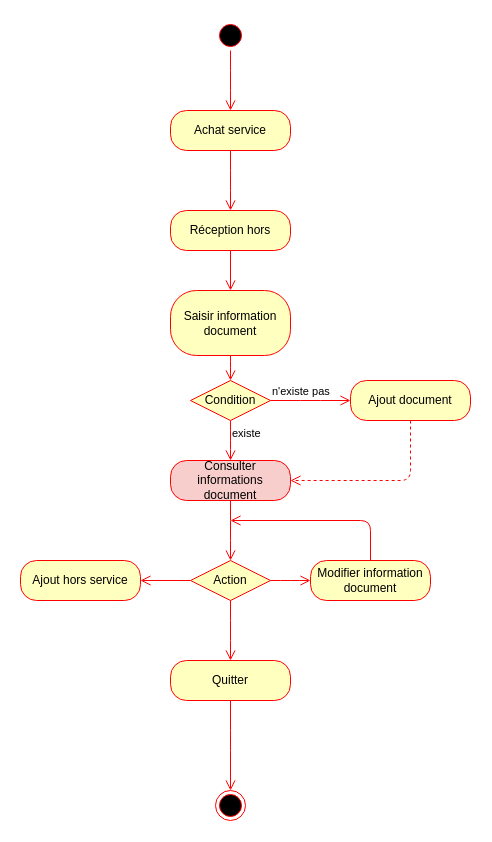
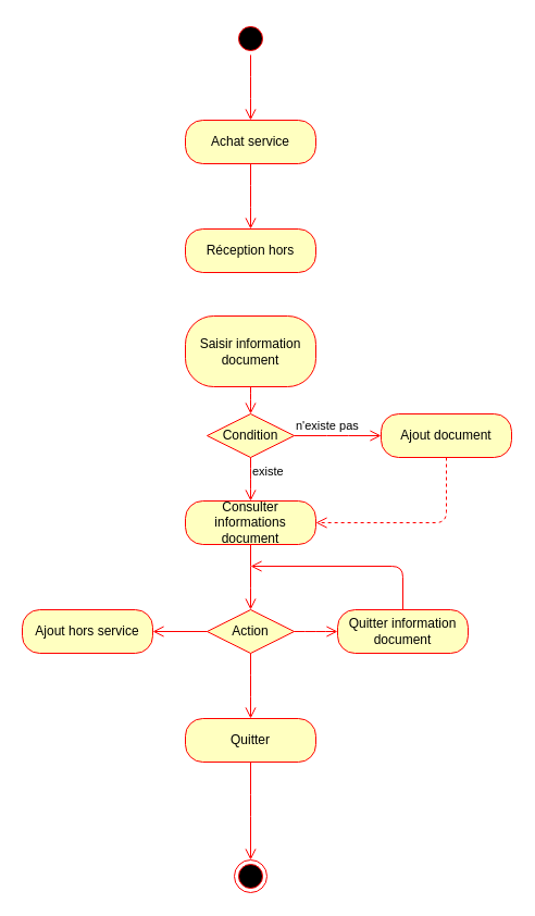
- <mxCell id="3" value="" style="edgeStyle=orthogonalEdgeStyle;html=1;verticalAlign=bottom;endArrow=open;endSize=8;strokeColor=#ff0000;entryX=0.5;entryY=0;entryDx=0;entryDy=0;" edge="1" source="2" parent="1" target="4"><mxGeometry relative="1" as="geometry"><mxPoint x="230" y="200" as="targetPoint" /><Array as="points" /></mxGeometry></mxCell>
- <mxCell id="15" value="Consulter informations document" style="rounded=1;whiteSpace=wrap;html=1;arcSize=40;fontColor=#000000;fillColor=#f8cecc;strokeColor=#ff0000;" vertex="1" parent="1"><mxGeometry x="170" y="460" width="120" height="40" as="geometry" /></mxCell>
+ <mxCell id="15" value="Consulter informations document" style="rounded=1;whiteSpace=wrap;html=1;arcSize=40;fontColor=#000000;fillColor=#ffffc0;strokeColor=#ff0000;" vertex="1" parent="1"><mxGeometry x="170" y="460" width="120" height="40" as="geometry" /></mxCell>
- <mxCell id="20" value="Modifier information document" style="rounded=1;whiteSpace=wrap;html=1;arcSize=40;fontColor=#000000;fillColor=#ffffc0;strokeColor=#ff0000;" vertex="1" parent="1"><mxGeometry x="310" y="560" width="120" height="40" as="geometry" /></mxCell>
+ <mxCell id="20" value="Quitter information document" style="rounded=1;whiteSpace=wrap;html=1;arcSize=40;fontColor=#000000;fillColor=#ffffc0;strokeColor=#ff0000;" vertex="1" parent="1"><mxGeometry x="310" y="560" width="120" height="40" as="geometry" /></mxCell>
